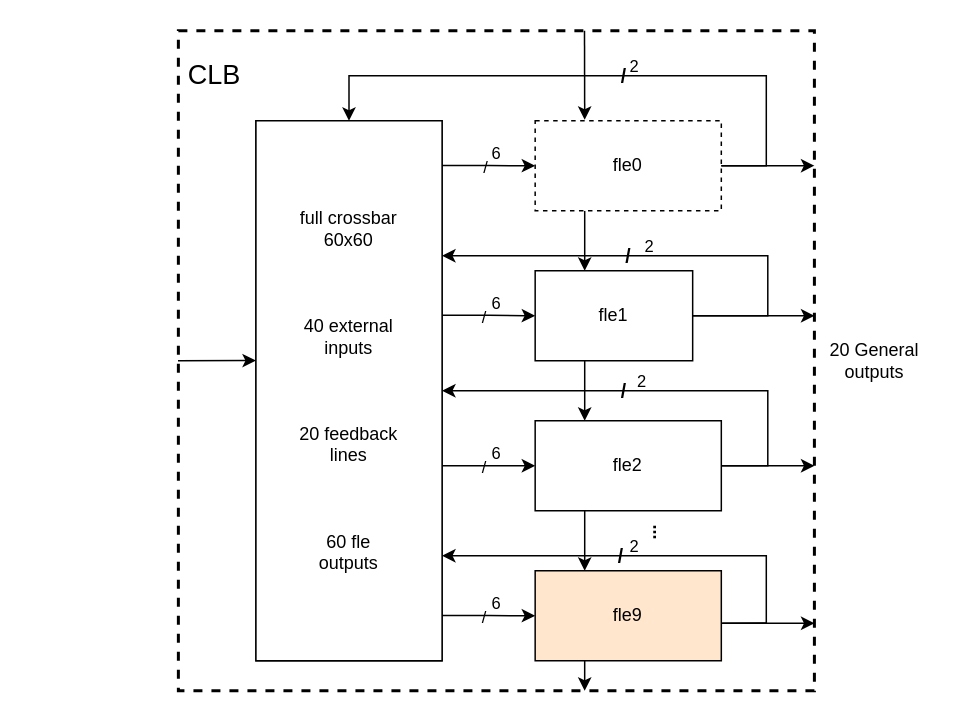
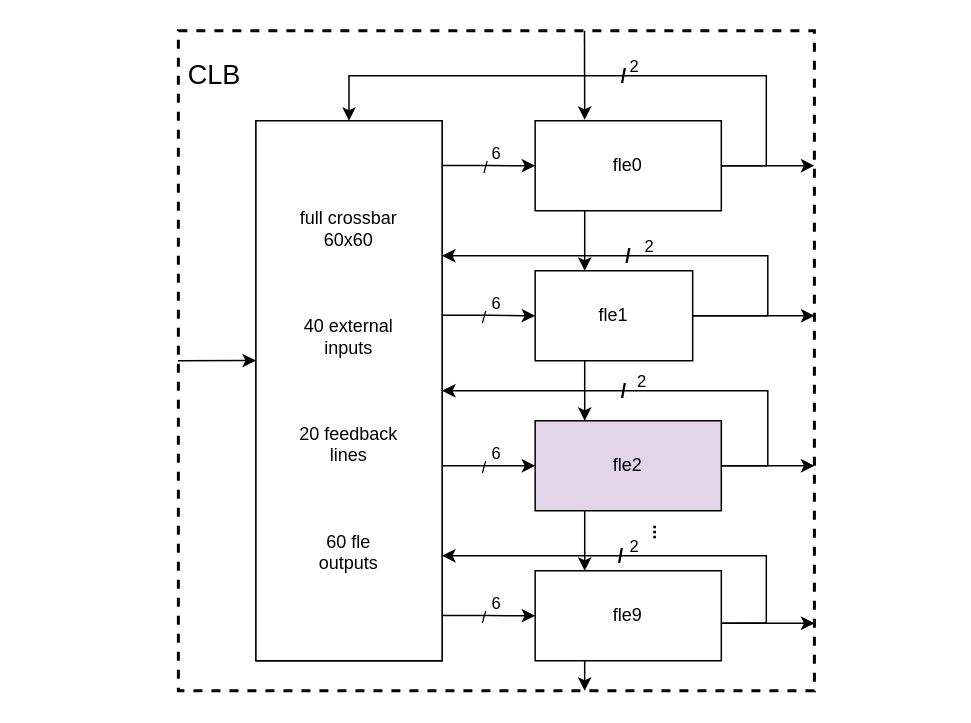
- <mxCell id="6" value="fle0" style="rounded=0;whiteSpace=wrap;html=1;dashed=1;" vertex="1" parent="3"><mxGeometry x="237.863" y="60" width="124.103" height="60" as="geometry" /></mxCell>
+ <mxCell id="6" value="fle0" style="rounded=0;whiteSpace=wrap;html=1;" vertex="1" parent="3"><mxGeometry x="237.863" y="60" width="124.103" height="60" as="geometry" /></mxCell>
- <mxCell id="44" value="20 General&lt;br&gt;outputs" style="text;html=1;align=center;verticalAlign=middle;resizable=0;points=[];autosize=1;strokeColor=none;fillColor=none;dashed=1;labelBackgroundColor=none;labelBorderColor=none;opacity=0;" vertex="1" parent="2"><mxGeometry x="522.265" y="200" width="80" height="40" as="geometry" /></mxCell>
- <mxCell id="14" value="fle2" style="rounded=0;whiteSpace=wrap;html=1;" vertex="1" parent="3"><mxGeometry x="237.863" y="260" width="124.103" height="60" as="geometry" /></mxCell>
+ <mxCell id="14" value="fle2" style="rounded=0;whiteSpace=wrap;html=1;fillColor=#e1d5e7;" vertex="1" parent="3"><mxGeometry x="237.863" y="260" width="124.103" height="60" as="geometry" /></mxCell>
- <mxCell id="9" value="fle9" style="rounded=0;whiteSpace=wrap;html=1;fillColor=#ffe6cc;" vertex="1" parent="3"><mxGeometry x="237.863" y="360" width="124.103" height="60" as="geometry" /></mxCell>
+ <mxCell id="9" value="fle9" style="rounded=0;whiteSpace=wrap;html=1;" vertex="1" parent="3"><mxGeometry x="237.863" y="360" width="124.103" height="60" as="geometry" /></mxCell>
